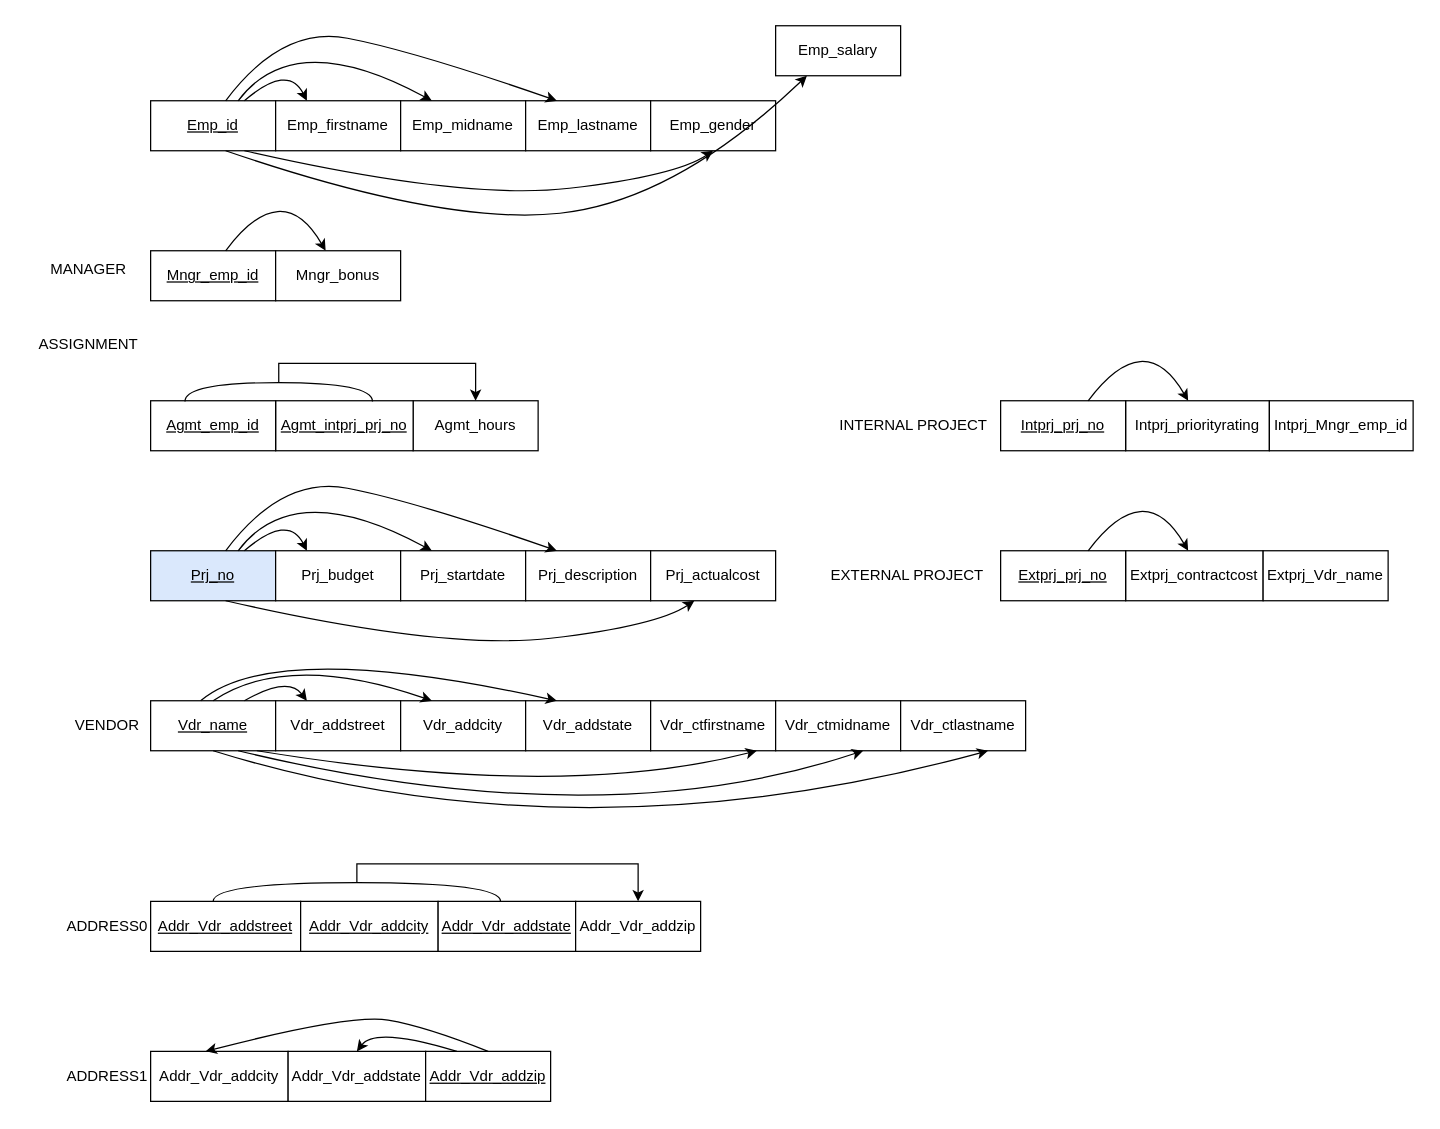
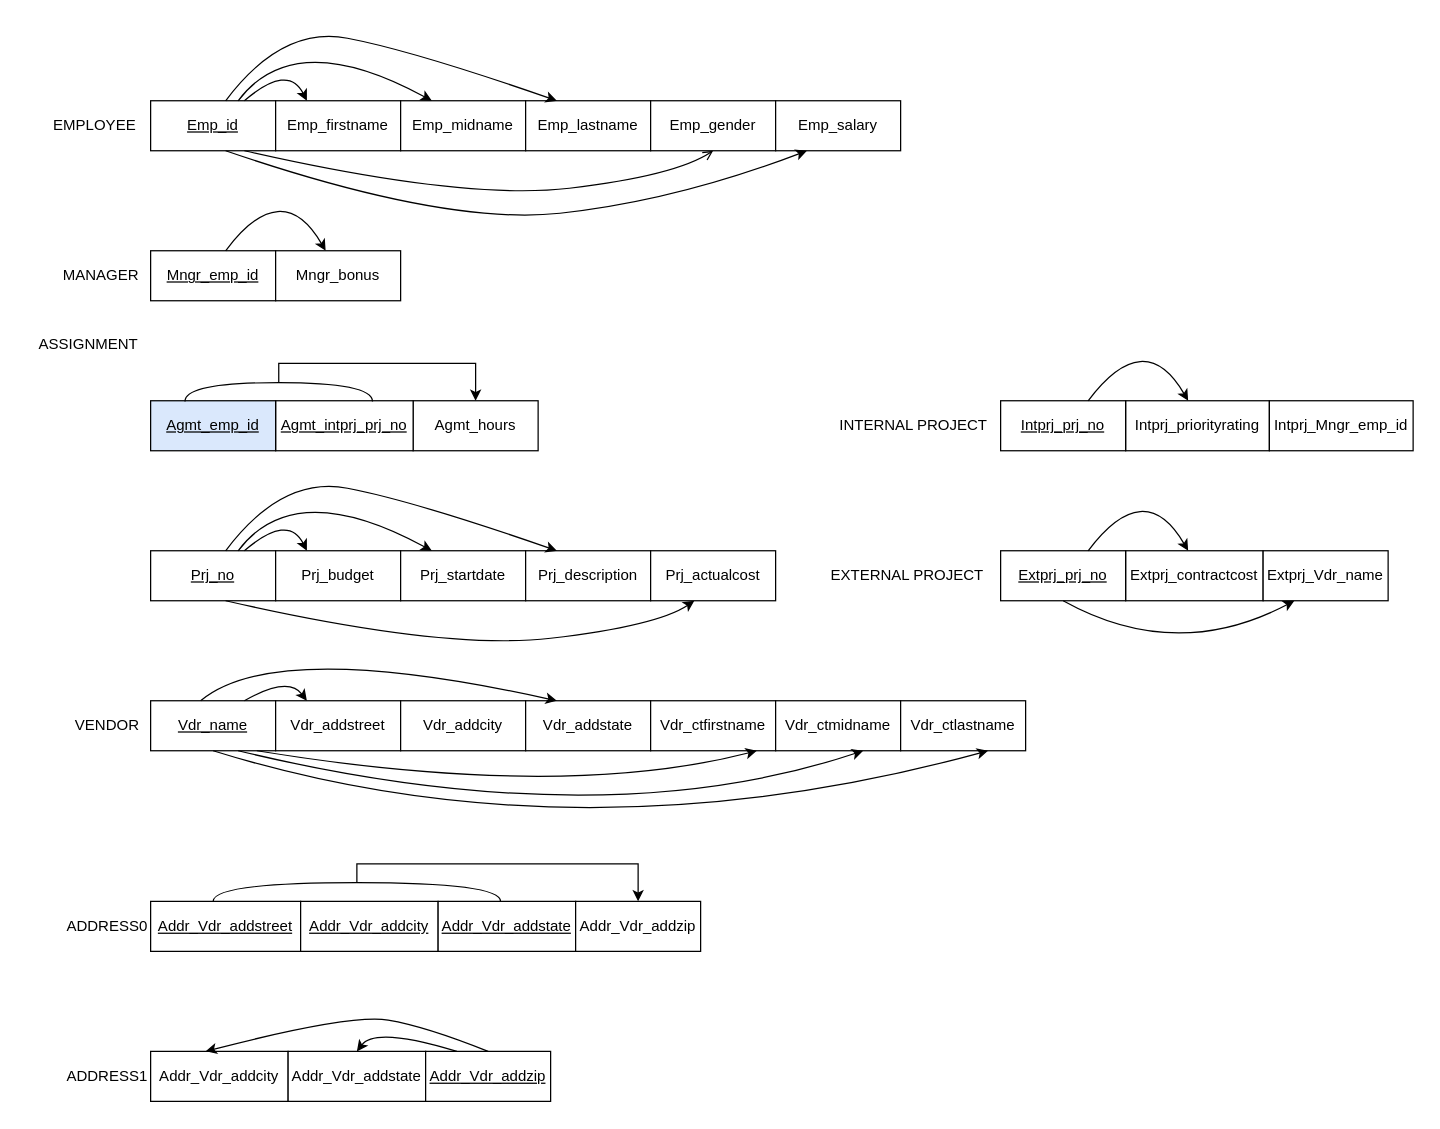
- <mxCell id="13" value="Emp_salary" style="whiteSpace=wrap;html=1;align=center;" parent="1" vertex="1"><mxGeometry x="620" y="20" width="100" height="40" as="geometry" /></mxCell>
+ <mxCell id="13" value="Emp_salary" style="whiteSpace=wrap;html=1;align=center;" parent="1" vertex="1"><mxGeometry x="620" y="80" width="100" height="40" as="geometry" /></mxCell>
+ <mxCell id="2" value="EMPLOYEE" style="text;html=1;align=center;verticalAlign=middle;resizable=0;points=[];autosize=1;strokeColor=none;fillColor=none;" parent="1" vertex="1"><mxGeometry x="30" y="85" width="90" height="30" as="geometry" /></mxCell>
- <mxCell id="38" value="" style="curved=1;endArrow=classic;html=1;rounded=0;exitX=0.75;exitY=1;exitDx=0;exitDy=0;entryX=0.5;entryY=1;entryDx=0;entryDy=0;" parent="1" source="3" target="12" edge="1"><mxGeometry width="50" height="50" relative="1" as="geometry"><mxPoint x="570" y="160" as="sourcePoint" /><mxPoint x="620" y="110" as="targetPoint" /><Array as="points"><mxPoint x="370" y="160" /><mxPoint x="540" y="140" /></Array></mxGeometry></mxCell>
+ <mxCell id="38" value="" style="curved=1;endArrow=open;html=1;rounded=0;exitX=0.75;exitY=1;exitDx=0;exitDy=0;entryX=0.5;entryY=1;entryDx=0;entryDy=0;" parent="1" source="3" target="12" edge="1"><mxGeometry width="50" height="50" relative="1" as="geometry"><mxPoint x="570" y="160" as="sourcePoint" /><mxPoint x="620" y="110" as="targetPoint" /><Array as="points"><mxPoint x="370" y="160" /><mxPoint x="540" y="140" /></Array></mxGeometry></mxCell>
- <mxCell id="7" value="MANAGER" style="text;html=1;align=center;verticalAlign=middle;resizable=0;points=[];autosize=1;strokeColor=none;fillColor=none;" parent="1" vertex="1"><mxGeometry x="30" y="200" width="80" height="30" as="geometry" /></mxCell>
+ <mxCell id="7" value="MANAGER" style="text;html=1;align=center;verticalAlign=middle;resizable=0;points=[];autosize=1;strokeColor=none;fillColor=none;" parent="1" vertex="1"><mxGeometry x="40" y="205" width="80" height="30" as="geometry" /></mxCell>
- <mxCell id="26" value="&lt;u&gt;Agmt_emp_id&lt;/u&gt;" style="whiteSpace=wrap;html=1;align=center;" parent="1" vertex="1"><mxGeometry x="120" y="320" width="100" height="40" as="geometry" /></mxCell>
+ <mxCell id="26" value="&lt;u&gt;Agmt_emp_id&lt;/u&gt;" style="whiteSpace=wrap;html=1;align=center;fillColor=#dae8fc;" parent="1" vertex="1"><mxGeometry x="120" y="320" width="100" height="40" as="geometry" /></mxCell>
- <mxCell id="18" value="&lt;u&gt;Prj_no&lt;/u&gt;" style="whiteSpace=wrap;html=1;align=center;fillColor=#dae8fc;" parent="1" vertex="1"><mxGeometry x="120" y="440" width="100" height="40" as="geometry" /></mxCell>
+ <mxCell id="18" value="&lt;u&gt;Prj_no&lt;/u&gt;" style="whiteSpace=wrap;html=1;align=center;" parent="1" vertex="1"><mxGeometry x="120" y="440" width="100" height="40" as="geometry" /></mxCell>
+ <mxCell id="69" value="" style="curved=1;endArrow=classic;html=1;rounded=0;exitX=0.5;exitY=1;exitDx=0;exitDy=0;entryX=0.25;entryY=1;entryDx=0;entryDy=0;" edge="1" parent="1" source="24" target="68"><mxGeometry width="50" height="50" relative="1" as="geometry"><mxPoint x="880" y="520" as="sourcePoint" /><mxPoint x="960" y="520" as="targetPoint" /><Array as="points"><mxPoint x="940" y="530" /></Array></mxGeometry></mxCell>
- <mxCell id="48" value="" style="curved=1;endArrow=classic;html=1;rounded=0;entryX=0.25;entryY=0;entryDx=0;entryDy=0;exitX=0.5;exitY=0;exitDx=0;exitDy=0;" parent="1" source="28" target="30" edge="1"><mxGeometry width="50" height="50" relative="1" as="geometry"><mxPoint x="205" y="570" as="sourcePoint" /><mxPoint x="255" y="570" as="targetPoint" /><Array as="points"><mxPoint x="230" y="520" /></Array></mxGeometry></mxCell>
